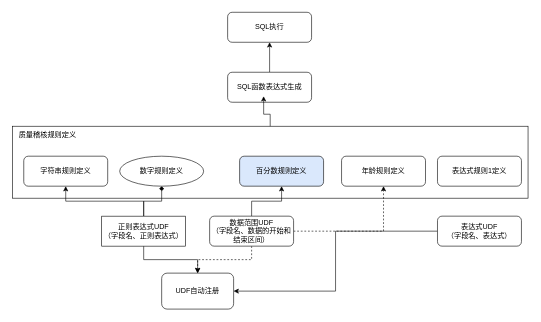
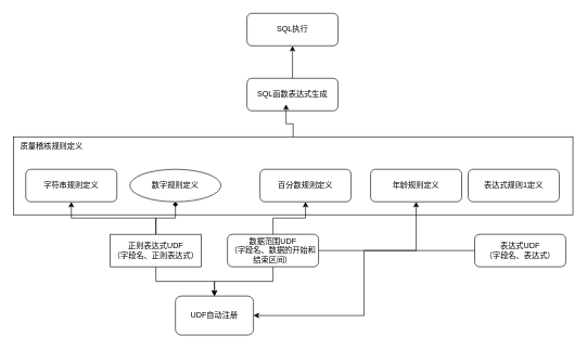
- <mxCell id="14" value="百分数规则定义" style="rounded=1;whiteSpace=wrap;html=1;fillColor=#dae8fc;" parent="1" vertex="1"><mxGeometry x="399" y="260" width="140" height="50" as="geometry" /></mxCell>
+ <mxCell id="14" value="百分数规则定义" style="rounded=1;whiteSpace=wrap;html=1;" parent="1" vertex="1"><mxGeometry x="399" y="260" width="140" height="50" as="geometry" /></mxCell>
- <mxCell id="18" value="表达式规则1定义" style="rounded=1;whiteSpace=wrap;html=1;" parent="1" vertex="1"><mxGeometry x="729" y="260" width="140" height="50" as="geometry" /></mxCell>
+ <mxCell id="18" value="表达式规则1定义" style="rounded=1;whiteSpace=wrap;html=1;" parent="1" vertex="1"><mxGeometry x="719" y="260" width="140" height="50" as="geometry" /></mxCell>
- <mxCell id="9" style="edgeStyle=orthogonalEdgeStyle;rounded=0;orthogonalLoop=1;jettySize=auto;html=1;entryX=0.5;entryY=1;entryDx=0;entryDy=0;dashed=1;" parent="1" source="10" target="15" edge="1"><mxGeometry relative="1" as="geometry" /></mxCell>
+ <mxCell id="9" style="edgeStyle=orthogonalEdgeStyle;rounded=0;orthogonalLoop=1;jettySize=auto;html=1;entryX=0.5;entryY=1;entryDx=0;entryDy=0;" parent="1" source="10" target="15" edge="1"><mxGeometry relative="1" as="geometry" /></mxCell>
- <mxCell id="7" style="edgeStyle=orthogonalEdgeStyle;rounded=0;orthogonalLoop=1;jettySize=auto;html=1;entryX=0.5;entryY=0;entryDx=0;entryDy=0;dashed=1;" parent="1" source="10" target="11" edge="1"><mxGeometry relative="1" as="geometry" /></mxCell>
+ <mxCell id="7" style="edgeStyle=orthogonalEdgeStyle;rounded=0;orthogonalLoop=1;jettySize=auto;html=1;entryX=0.5;entryY=0;entryDx=0;entryDy=0;" parent="1" source="10" target="11" edge="1"><mxGeometry relative="1" as="geometry" /></mxCell>
